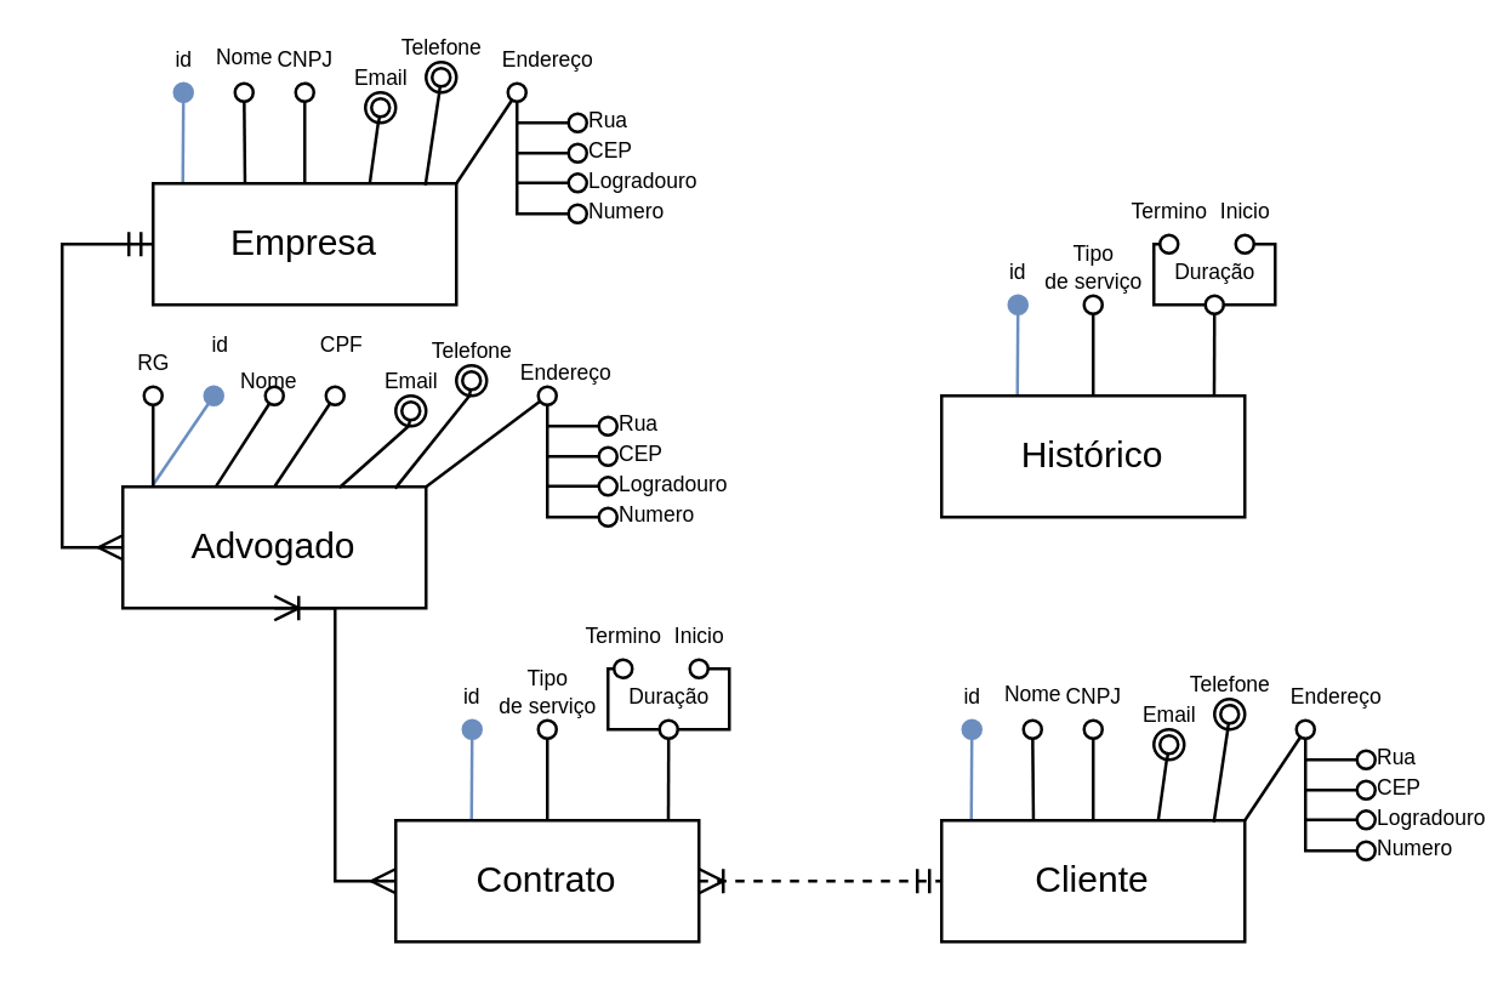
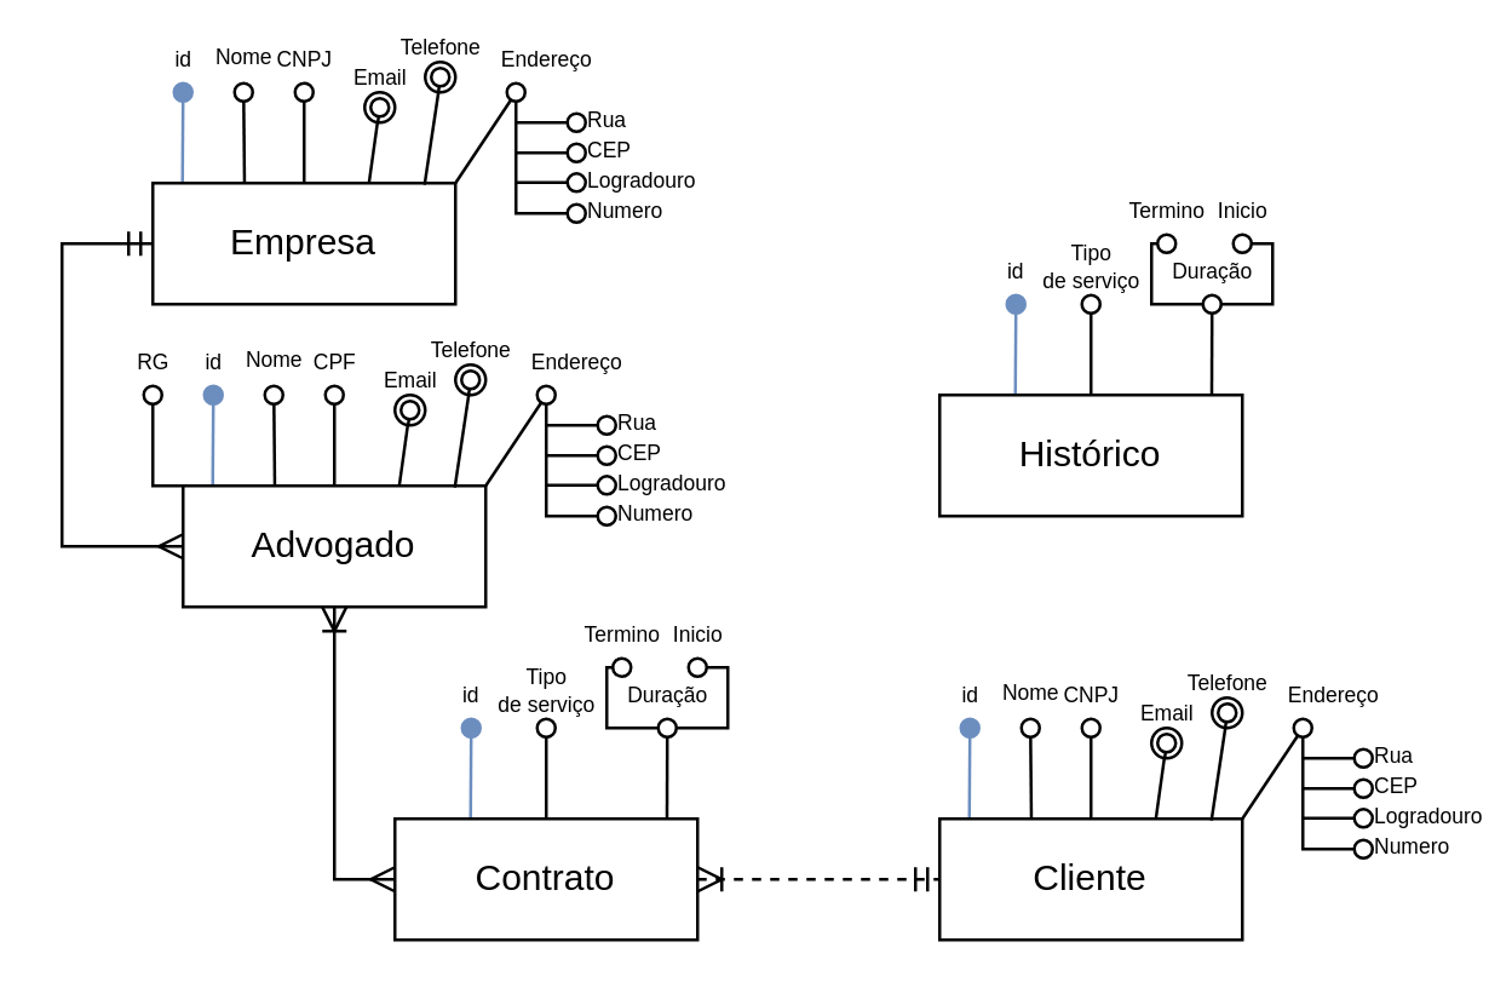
- <mxCell id="30" value="Advogado" style="whiteSpace=wrap;html=1;align=center;sketch=0;fillColor=default;gradientColor=none;" vertex="1" parent="1"><mxGeometry x="40" y="160" width="100" height="40" as="geometry" /></mxCell>
+ <mxCell id="30" value="Advogado" style="whiteSpace=wrap;html=1;align=center;sketch=0;fillColor=default;gradientColor=none;" vertex="1" parent="1"><mxGeometry x="60" y="160" width="100" height="40" as="geometry" /></mxCell>
